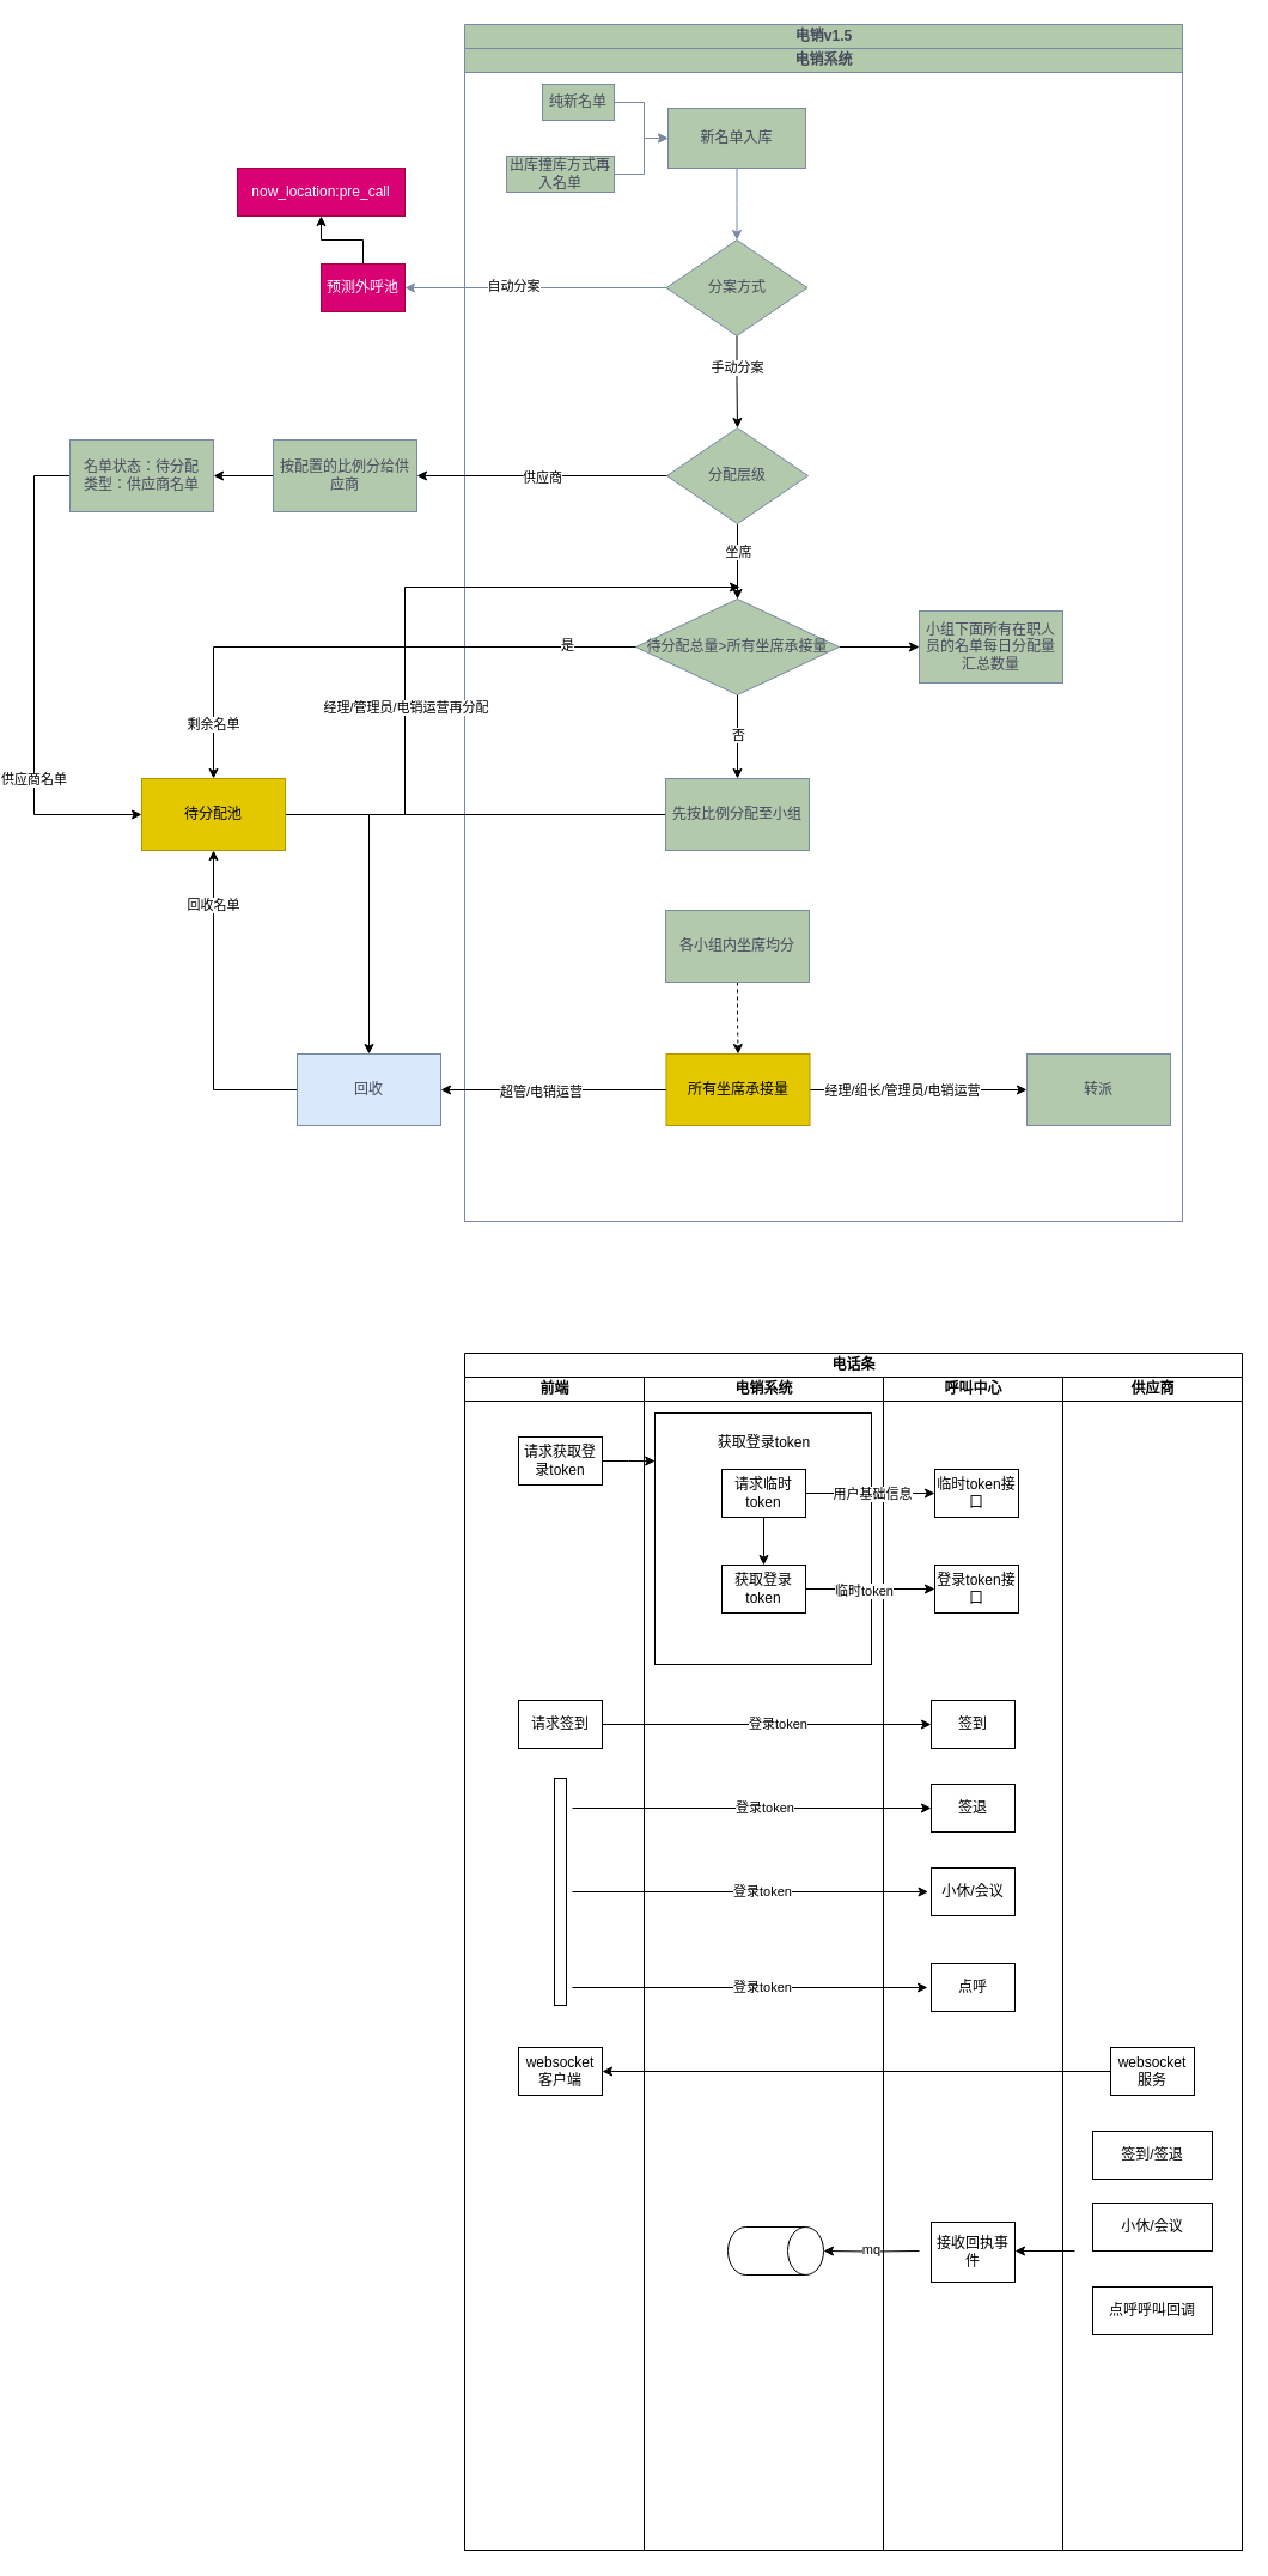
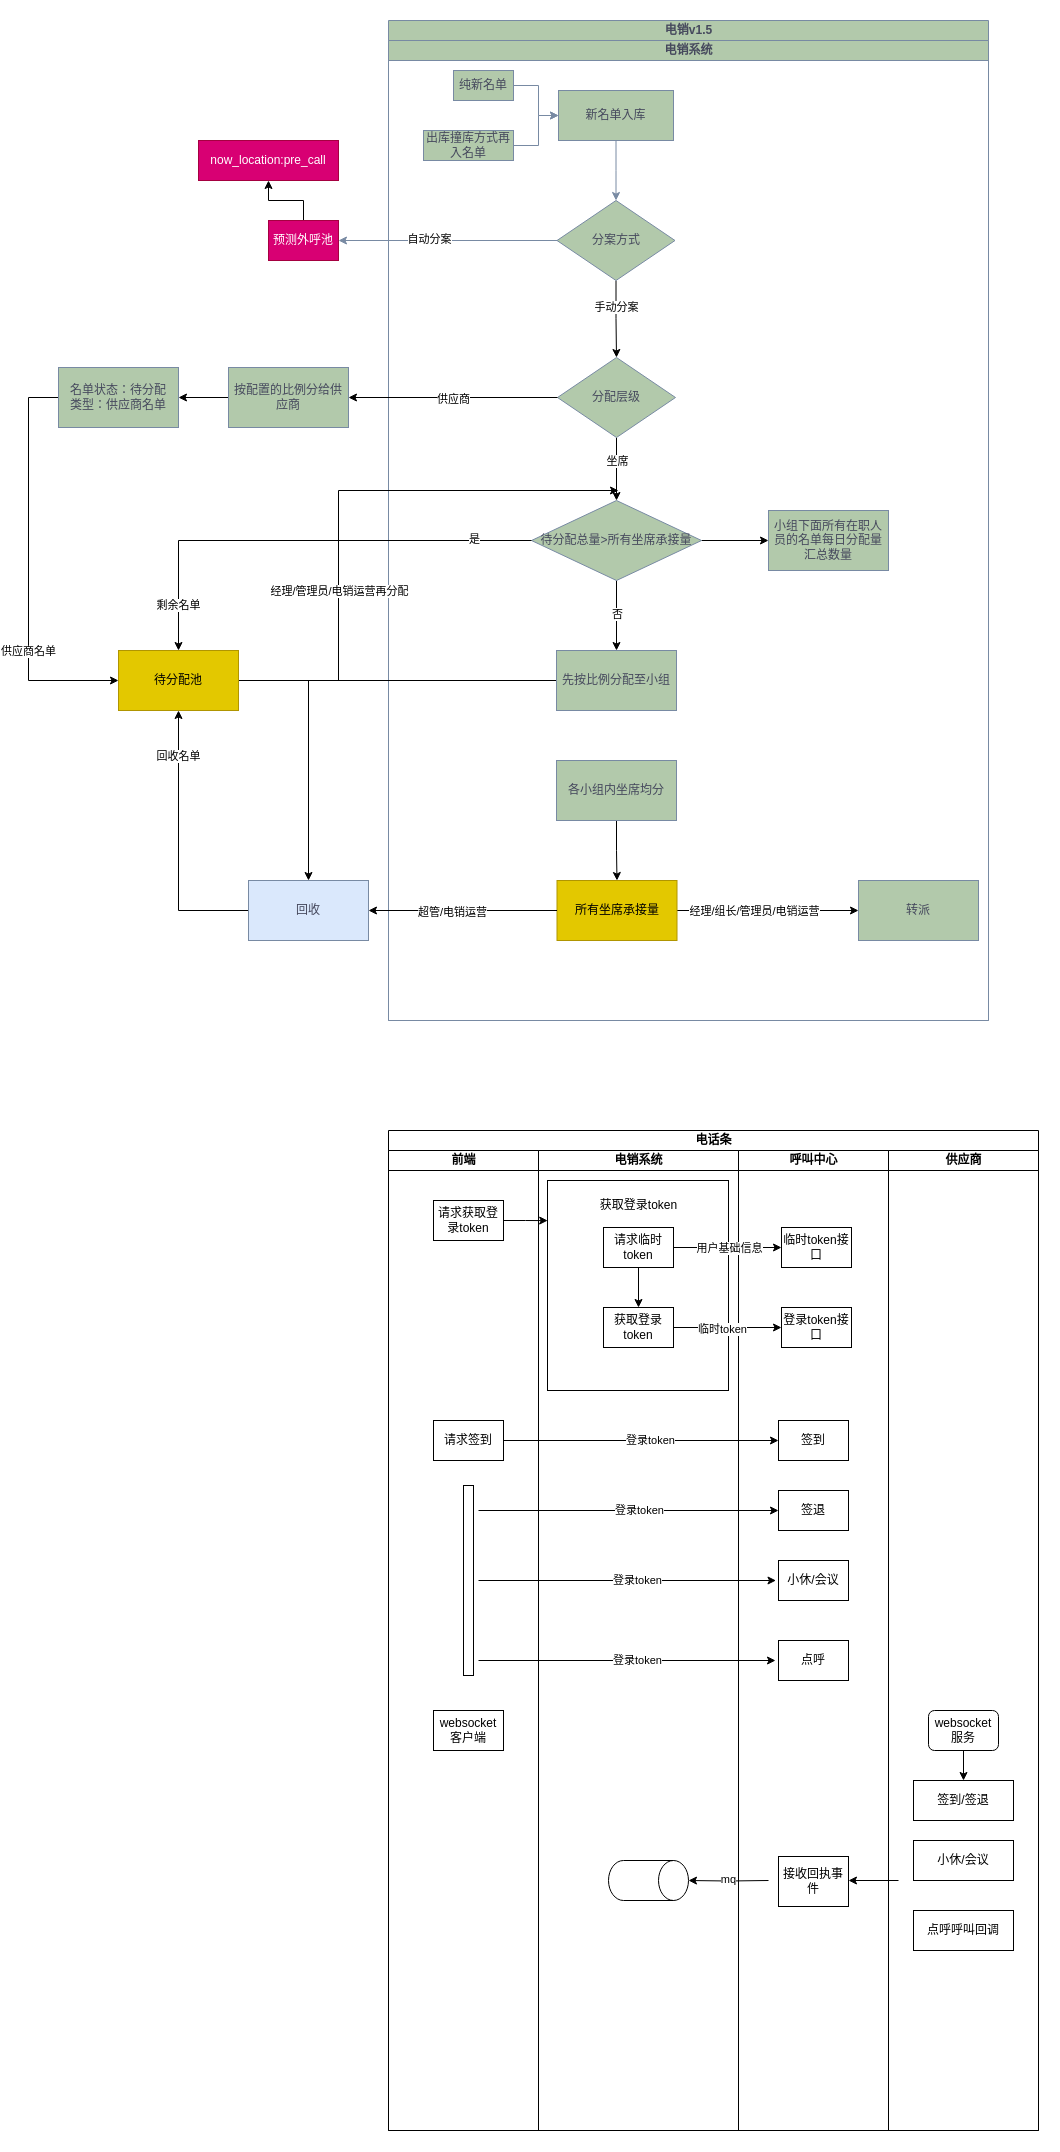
- <mxCell id="23" value="" style="edgeStyle=orthogonalEdgeStyle;rounded=0;orthogonalLoop=1;jettySize=auto;html=1;dashed=1;" parent="3" source="24" target="27" edge="1"><mxGeometry relative="1" as="geometry" /></mxCell>
+ <mxCell id="23" value="" style="edgeStyle=orthogonalEdgeStyle;rounded=0;orthogonalLoop=1;jettySize=auto;html=1;" parent="3" source="24" target="27" edge="1"><mxGeometry relative="1" as="geometry" /></mxCell>
- <mxCell id="92" style="edgeStyle=orthogonalEdgeStyle;rounded=0;orthogonalLoop=1;jettySize=auto;html=1;" edge="1" parent="52" source="81" target="56"><mxGeometry relative="1" as="geometry" /></mxCell>
+ <mxCell id="92" style="edgeStyle=orthogonalEdgeStyle;rounded=0;orthogonalLoop=1;jettySize=auto;html=1;" edge="1" parent="52" source="81" target="82"><mxGeometry relative="1" as="geometry" /></mxCell>
- <mxCell id="81" value="websocket服务" style="rounded=0;whiteSpace=wrap;html=1;" vertex="1" parent="80"><mxGeometry x="40" y="560" width="70" height="40" as="geometry" /></mxCell>
+ <mxCell id="81" value="websocket服务" style="whiteSpace=wrap;html=1;rounded=1;" vertex="1" parent="80"><mxGeometry x="40" y="560" width="70" height="40" as="geometry" /></mxCell>
